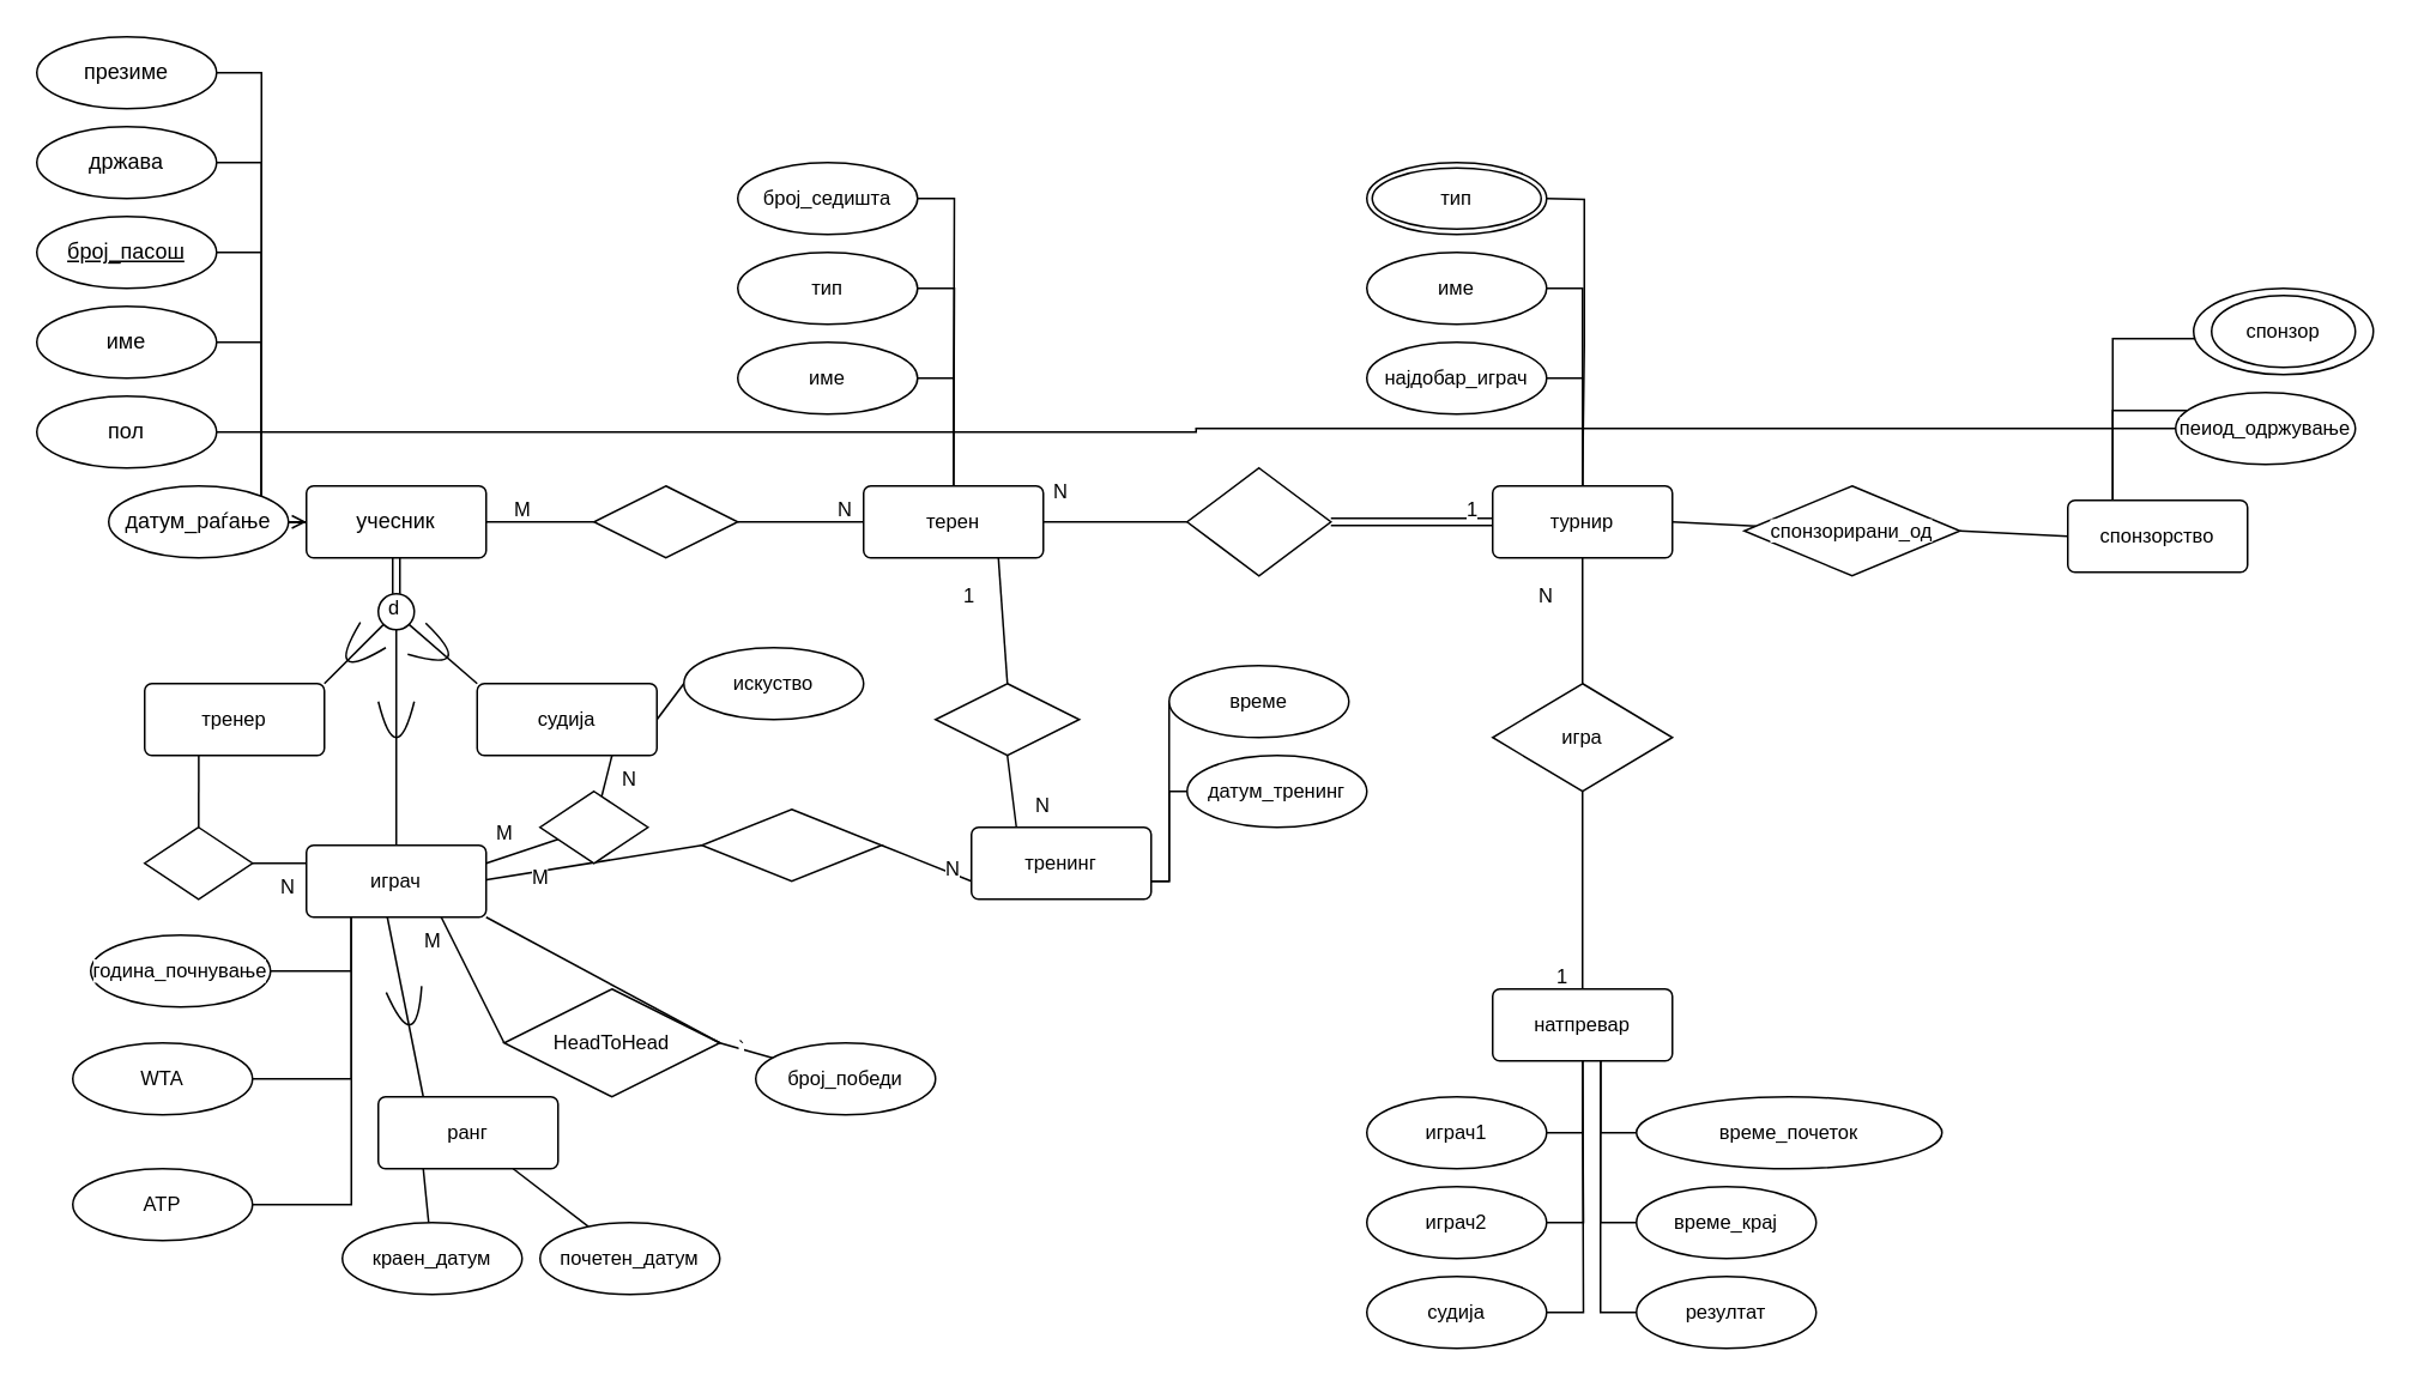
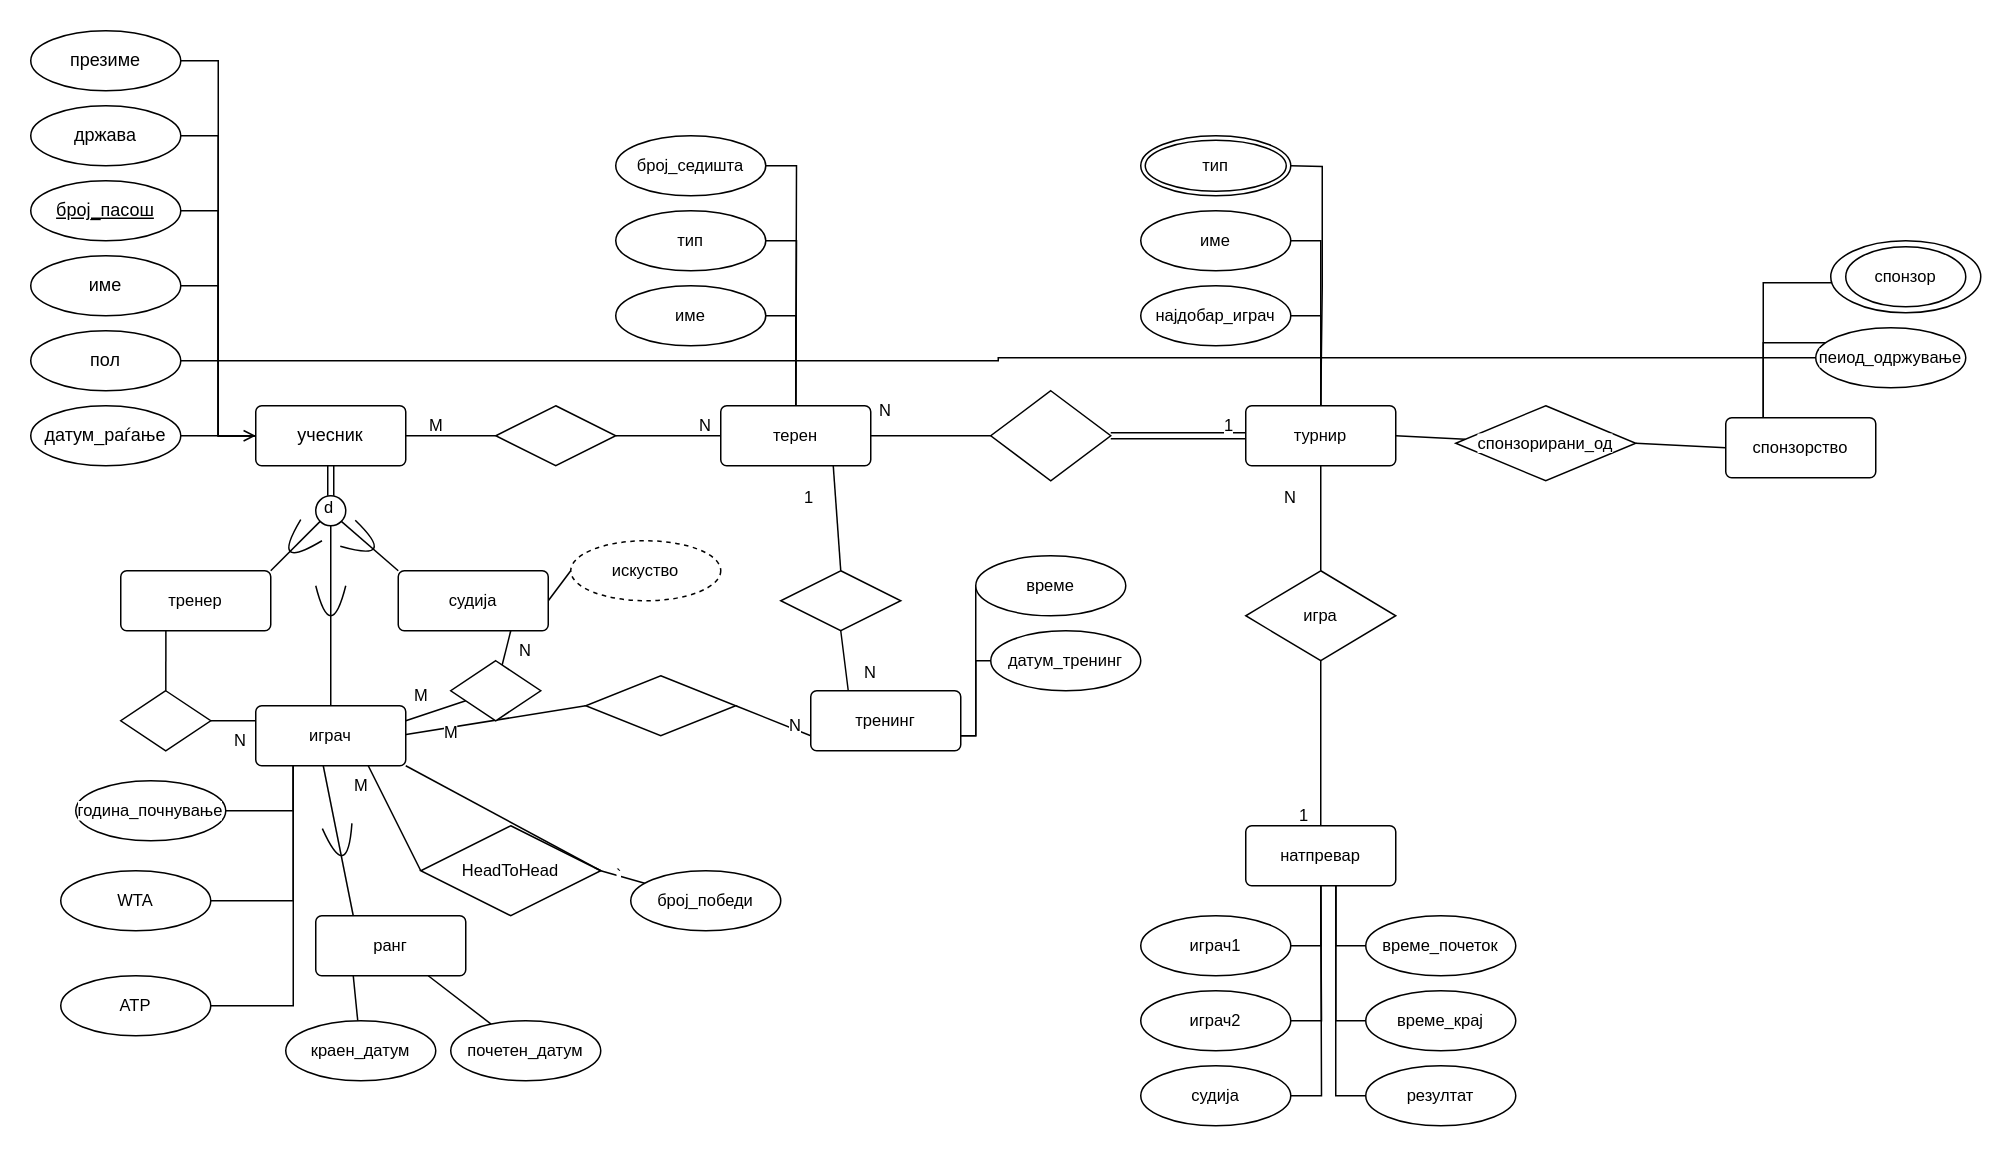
- <mxCell id="15" value="датум_раѓање" style="ellipse;whiteSpace=wrap;html=1;align=center;" parent="1" vertex="1"><mxGeometry x="60" y="270" width="100" height="40" as="geometry" /></mxCell>
+ <mxCell id="15" value="датум_раѓање" style="ellipse;whiteSpace=wrap;html=1;align=center;" parent="1" vertex="1"><mxGeometry x="20" y="270" width="100" height="40" as="geometry" /></mxCell>
- <mxCell id="45" value="искуство" style="ellipse;whiteSpace=wrap;html=1;align=center;fontFamily=Helvetica;fontSize=11;fontColor=default;labelBackgroundColor=default;" parent="1" vertex="1"><mxGeometry x="380" y="360" width="100" height="40" as="geometry" /></mxCell>
+ <mxCell id="45" value="искуство" style="ellipse;whiteSpace=wrap;html=1;align=center;fontFamily=Helvetica;fontSize=11;fontColor=default;labelBackgroundColor=default;dashed=1;" parent="1" vertex="1"><mxGeometry x="380" y="360" width="100" height="40" as="geometry" /></mxCell>
- <mxCell id="79" value="време_почеток" style="ellipse;whiteSpace=wrap;html=1;align=center;fontFamily=Helvetica;fontSize=11;fontColor=default;labelBackgroundColor=default;" parent="1" vertex="1"><mxGeometry x="910" y="610" width="170" height="40" as="geometry" /></mxCell>
+ <mxCell id="79" value="време_почеток" style="ellipse;whiteSpace=wrap;html=1;align=center;fontFamily=Helvetica;fontSize=11;fontColor=default;labelBackgroundColor=default;" parent="1" vertex="1"><mxGeometry x="910" y="610" width="100" height="40" as="geometry" /></mxCell>
